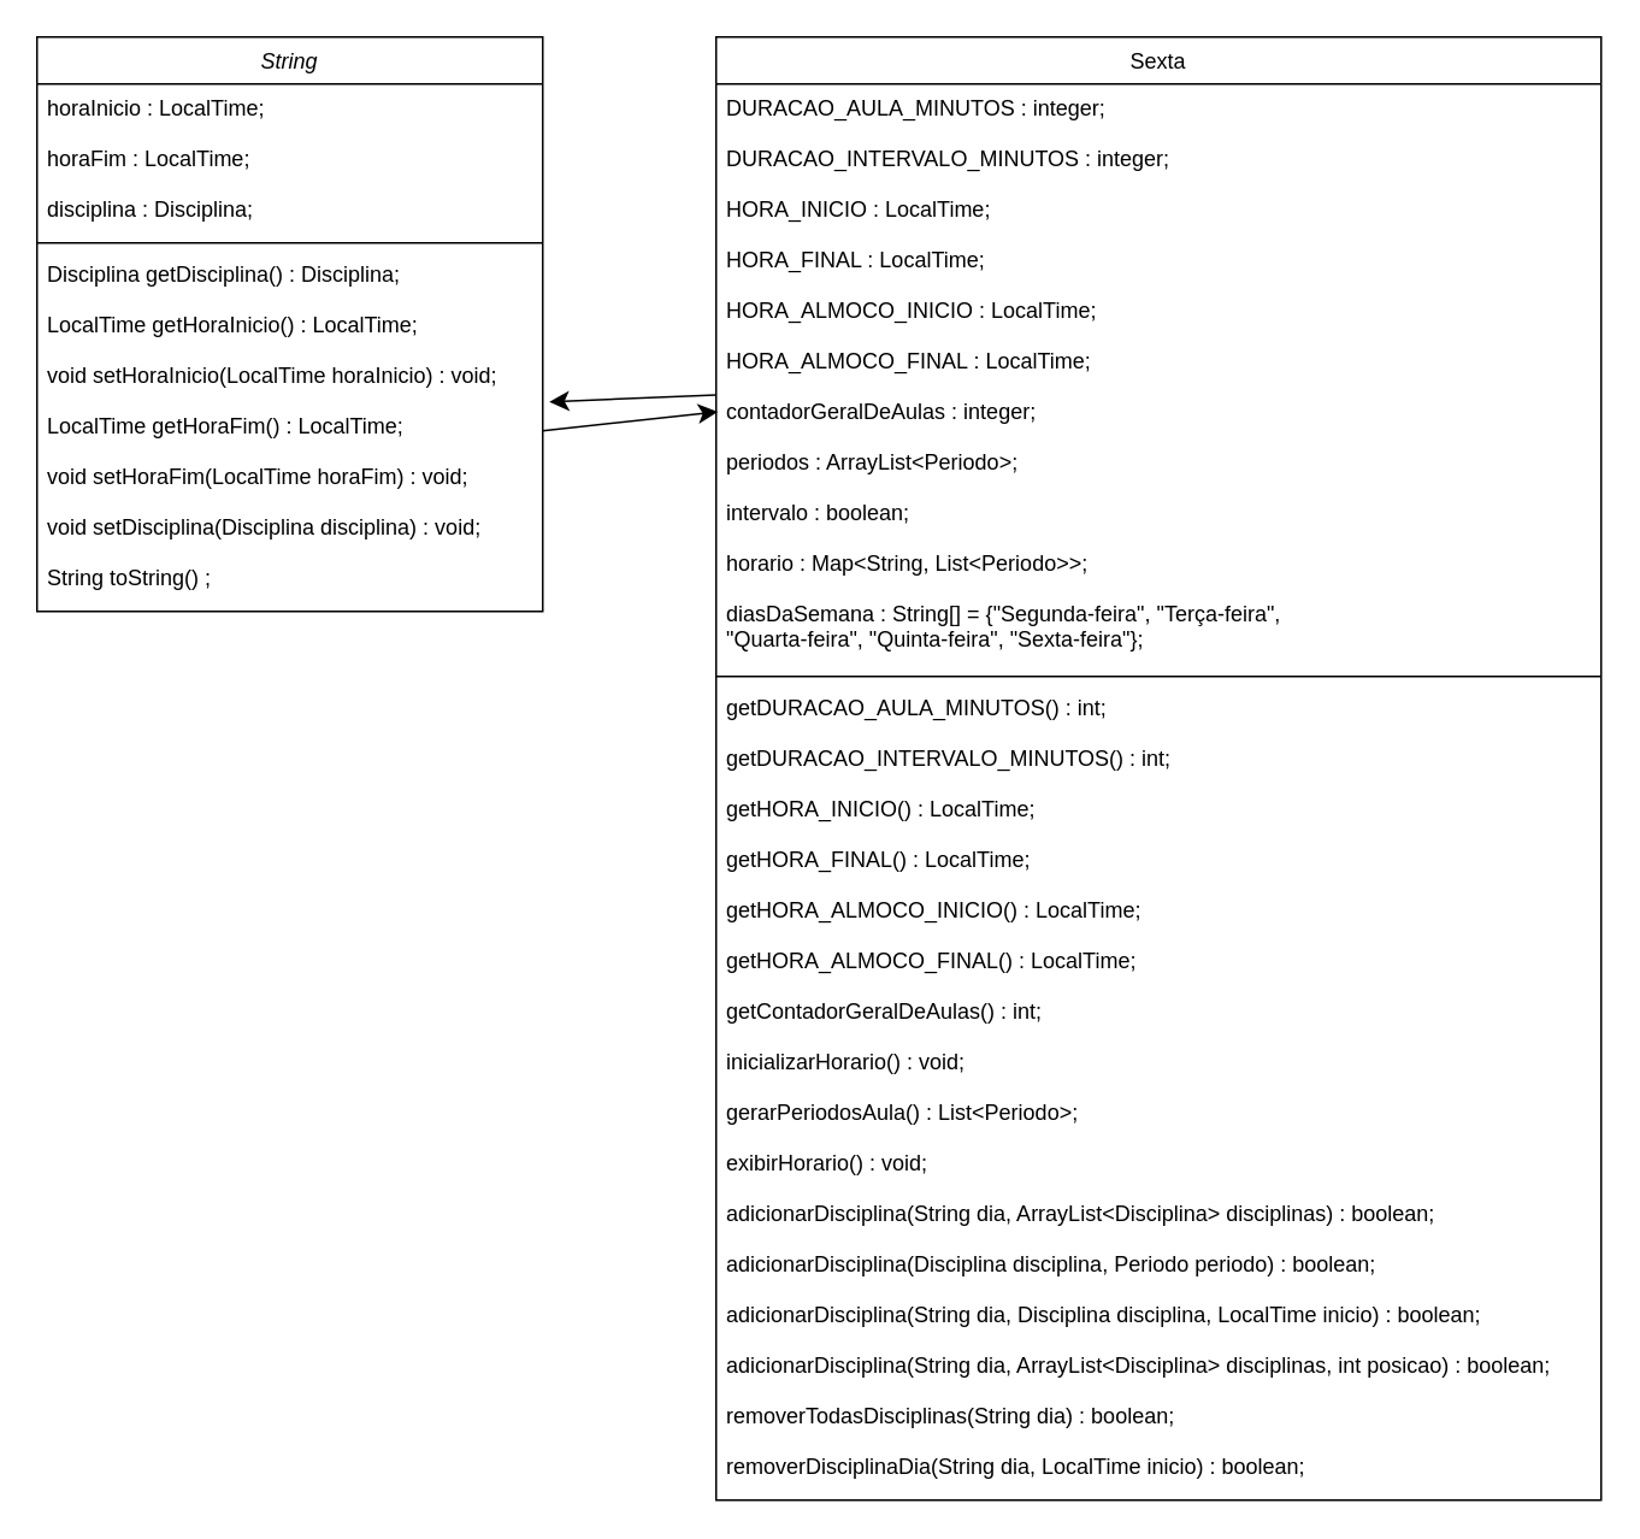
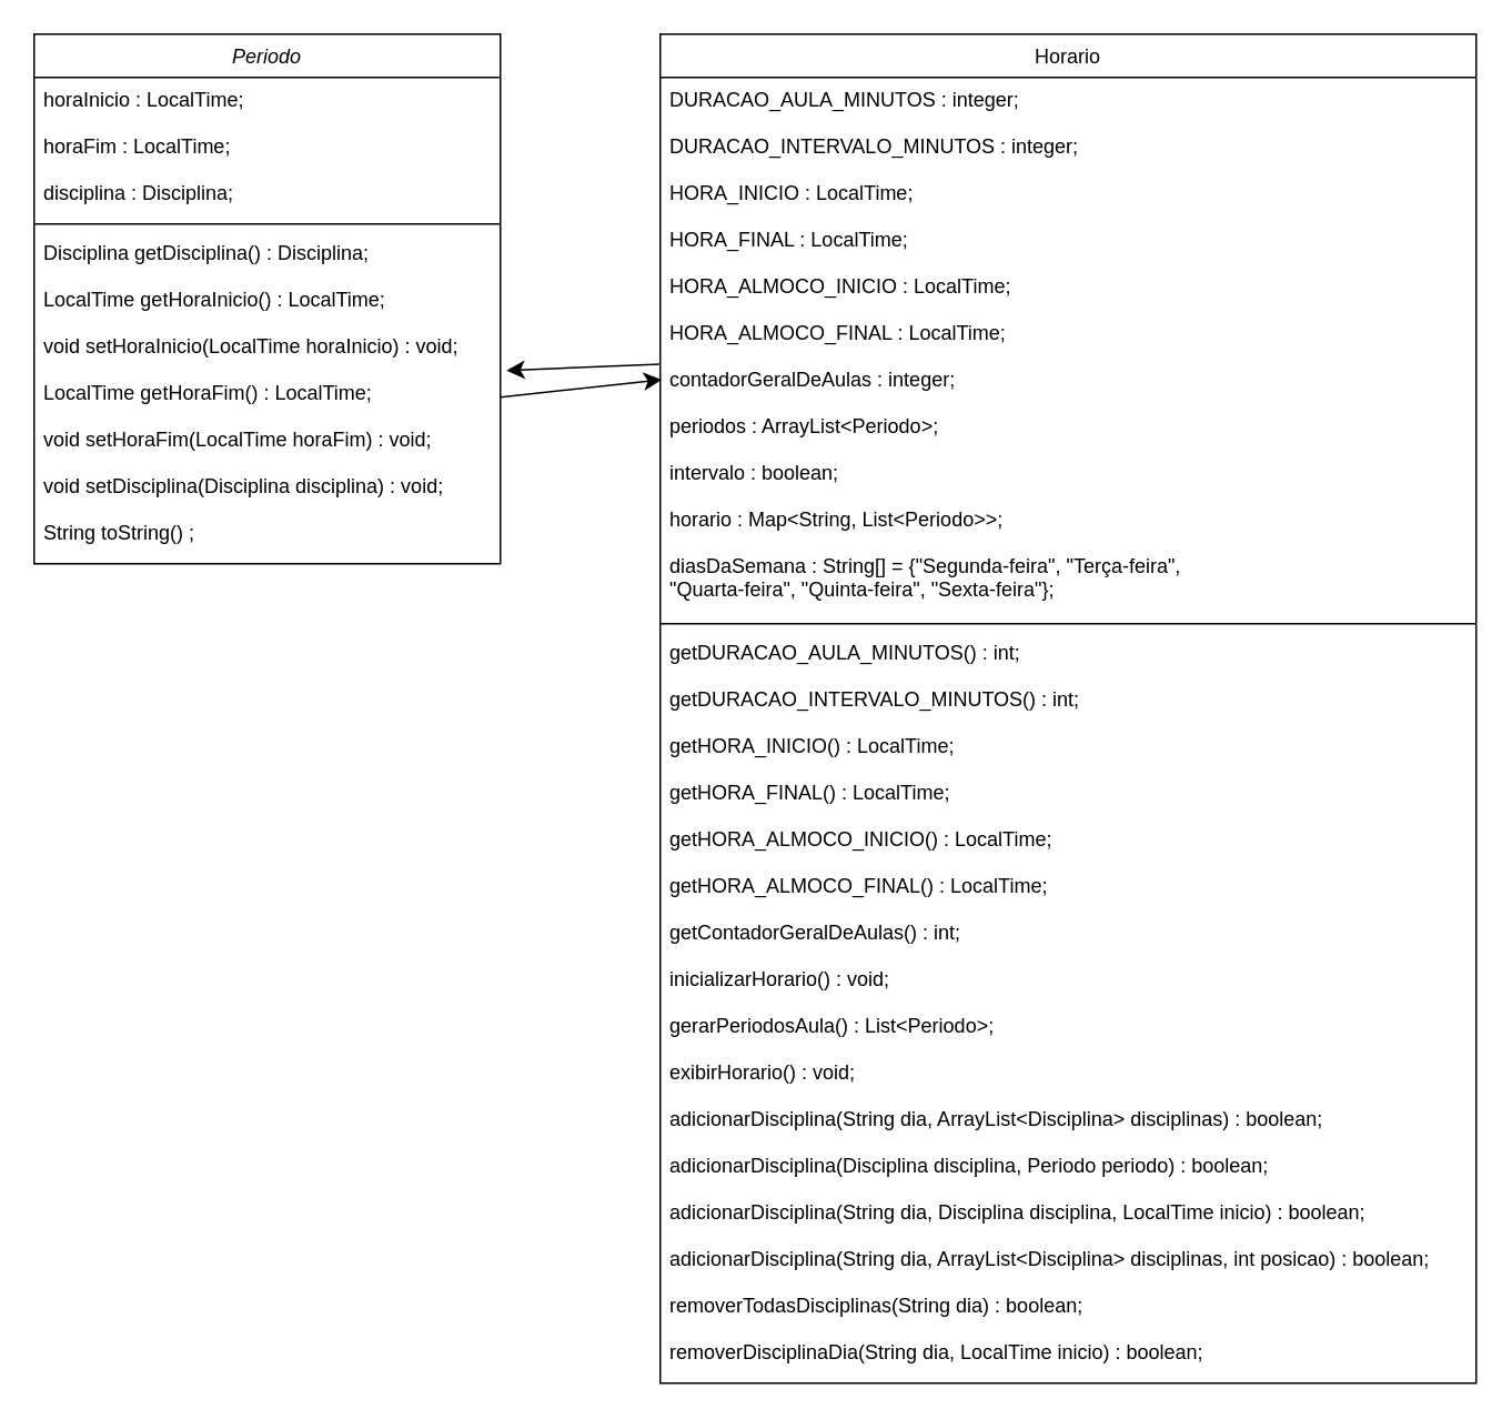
- <mxCell id="2" value="String" style="swimlane;fontStyle=2;align=center;verticalAlign=top;childLayout=stackLayout;horizontal=1;startSize=26;horizontalStack=0;resizeParent=1;resizeLast=0;collapsible=1;marginBottom=0;rounded=0;shadow=0;strokeWidth=1;" parent="1" vertex="1"><mxGeometry x="20" y="20" width="280" height="318" as="geometry"><mxRectangle x="230" y="140" width="160" height="26" as="alternateBounds" /></mxGeometry></mxCell>
+ <mxCell id="2" value="Periodo" style="swimlane;fontStyle=2;align=center;verticalAlign=top;childLayout=stackLayout;horizontal=1;startSize=26;horizontalStack=0;resizeParent=1;resizeLast=0;collapsible=1;marginBottom=0;rounded=0;shadow=0;strokeWidth=1;" parent="1" vertex="1"><mxGeometry x="20" y="20" width="280" height="318" as="geometry"><mxRectangle x="230" y="140" width="160" height="26" as="alternateBounds" /></mxGeometry></mxCell>
- <mxCell id="6" value="Sexta" style="swimlane;fontStyle=0;align=center;verticalAlign=top;childLayout=stackLayout;horizontal=1;startSize=26;horizontalStack=0;resizeParent=1;resizeLast=0;collapsible=1;marginBottom=0;rounded=0;shadow=0;strokeWidth=1;" parent="1" vertex="1"><mxGeometry x="396" y="20" width="490" height="810" as="geometry"><mxRectangle x="550" y="140" width="160" height="26" as="alternateBounds" /></mxGeometry></mxCell>
+ <mxCell id="6" value="Horario" style="swimlane;fontStyle=0;align=center;verticalAlign=top;childLayout=stackLayout;horizontal=1;startSize=26;horizontalStack=0;resizeParent=1;resizeLast=0;collapsible=1;marginBottom=0;rounded=0;shadow=0;strokeWidth=1;" parent="1" vertex="1"><mxGeometry x="396" y="20" width="490" height="810" as="geometry"><mxRectangle x="550" y="140" width="160" height="26" as="alternateBounds" /></mxGeometry></mxCell>
